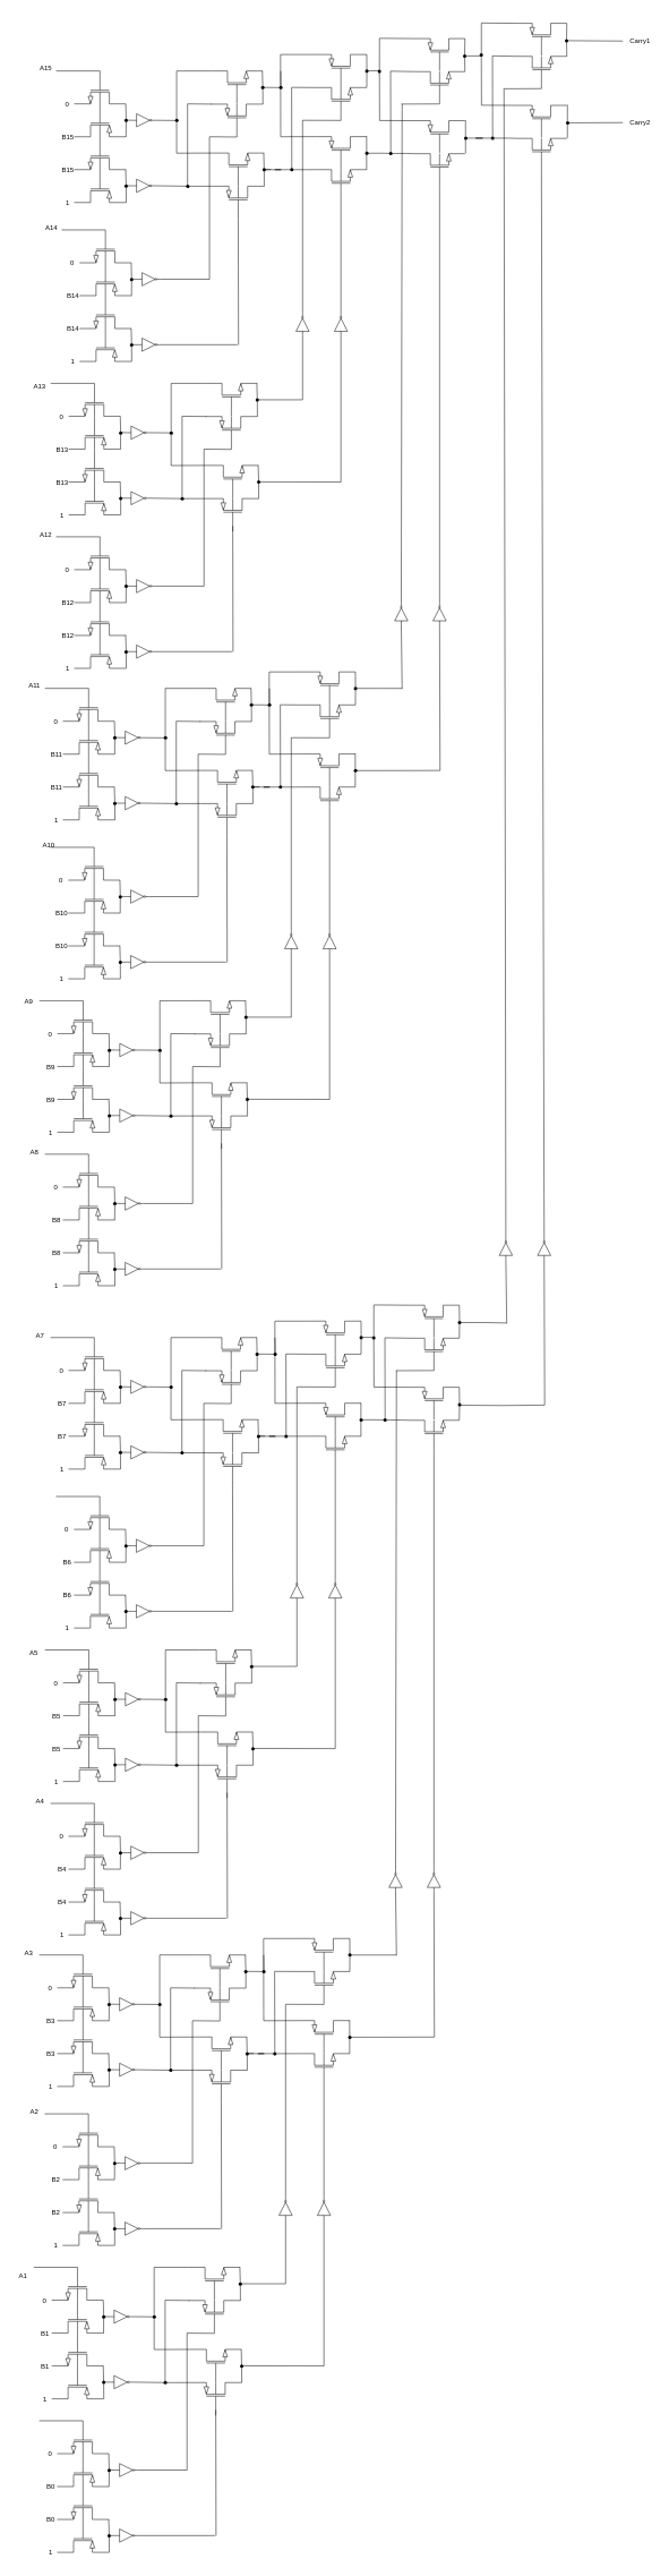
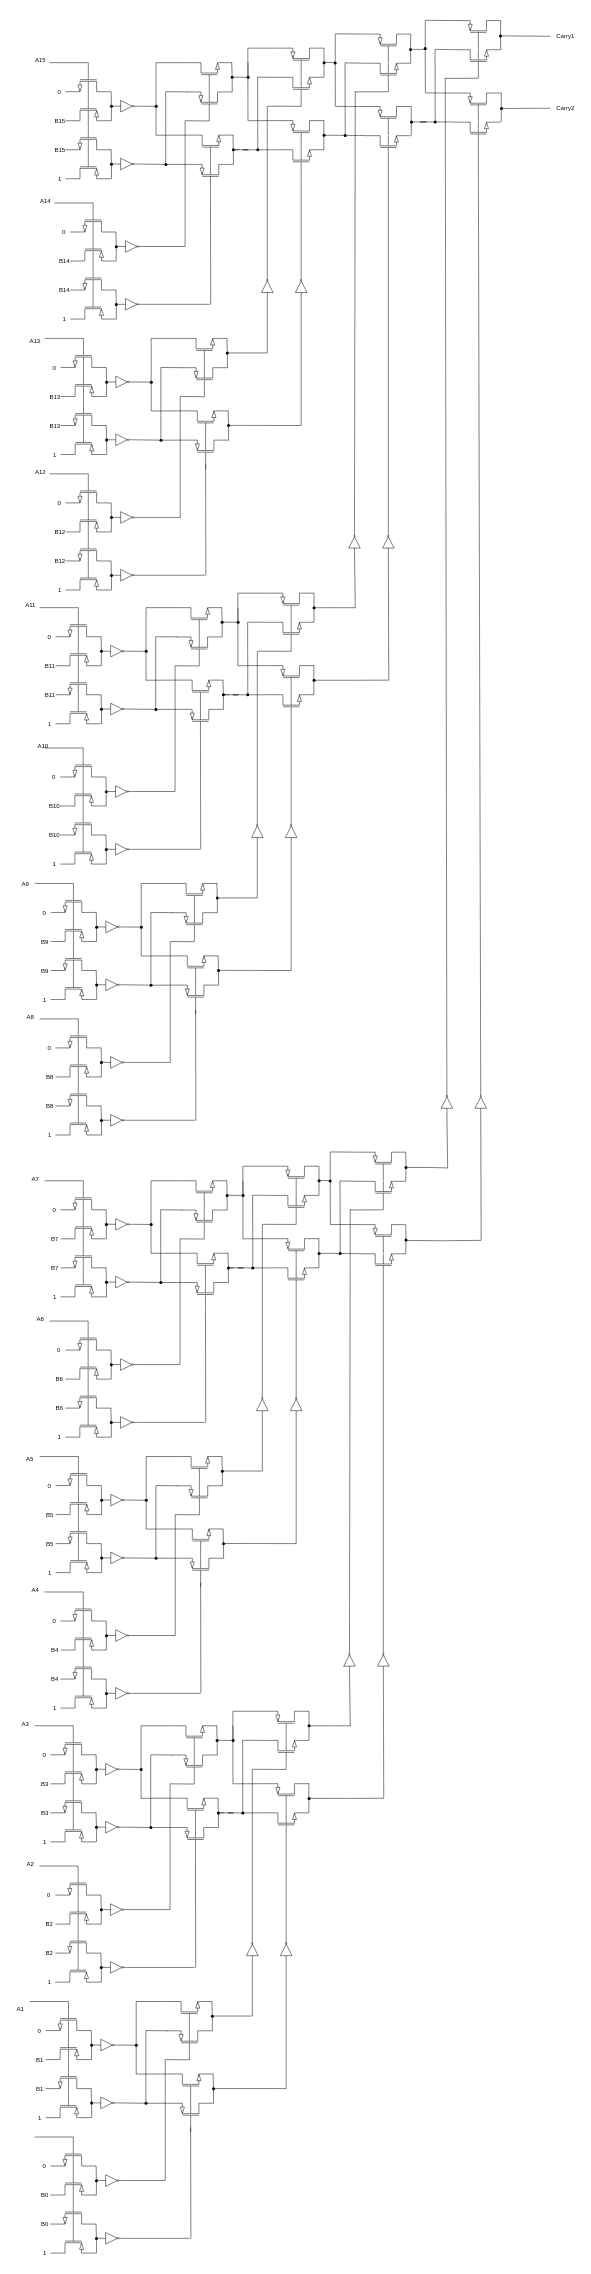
+ <mxCell id="261" value="A6" style="text;html=1;align=center;verticalAlign=middle;resizable=0;points=[];autosize=1;strokeColor=none;fillColor=none;" vertex="1" parent="168"><mxGeometry x="9.676" y="290.273" width="40" height="30" as="geometry" /></mxCell>
